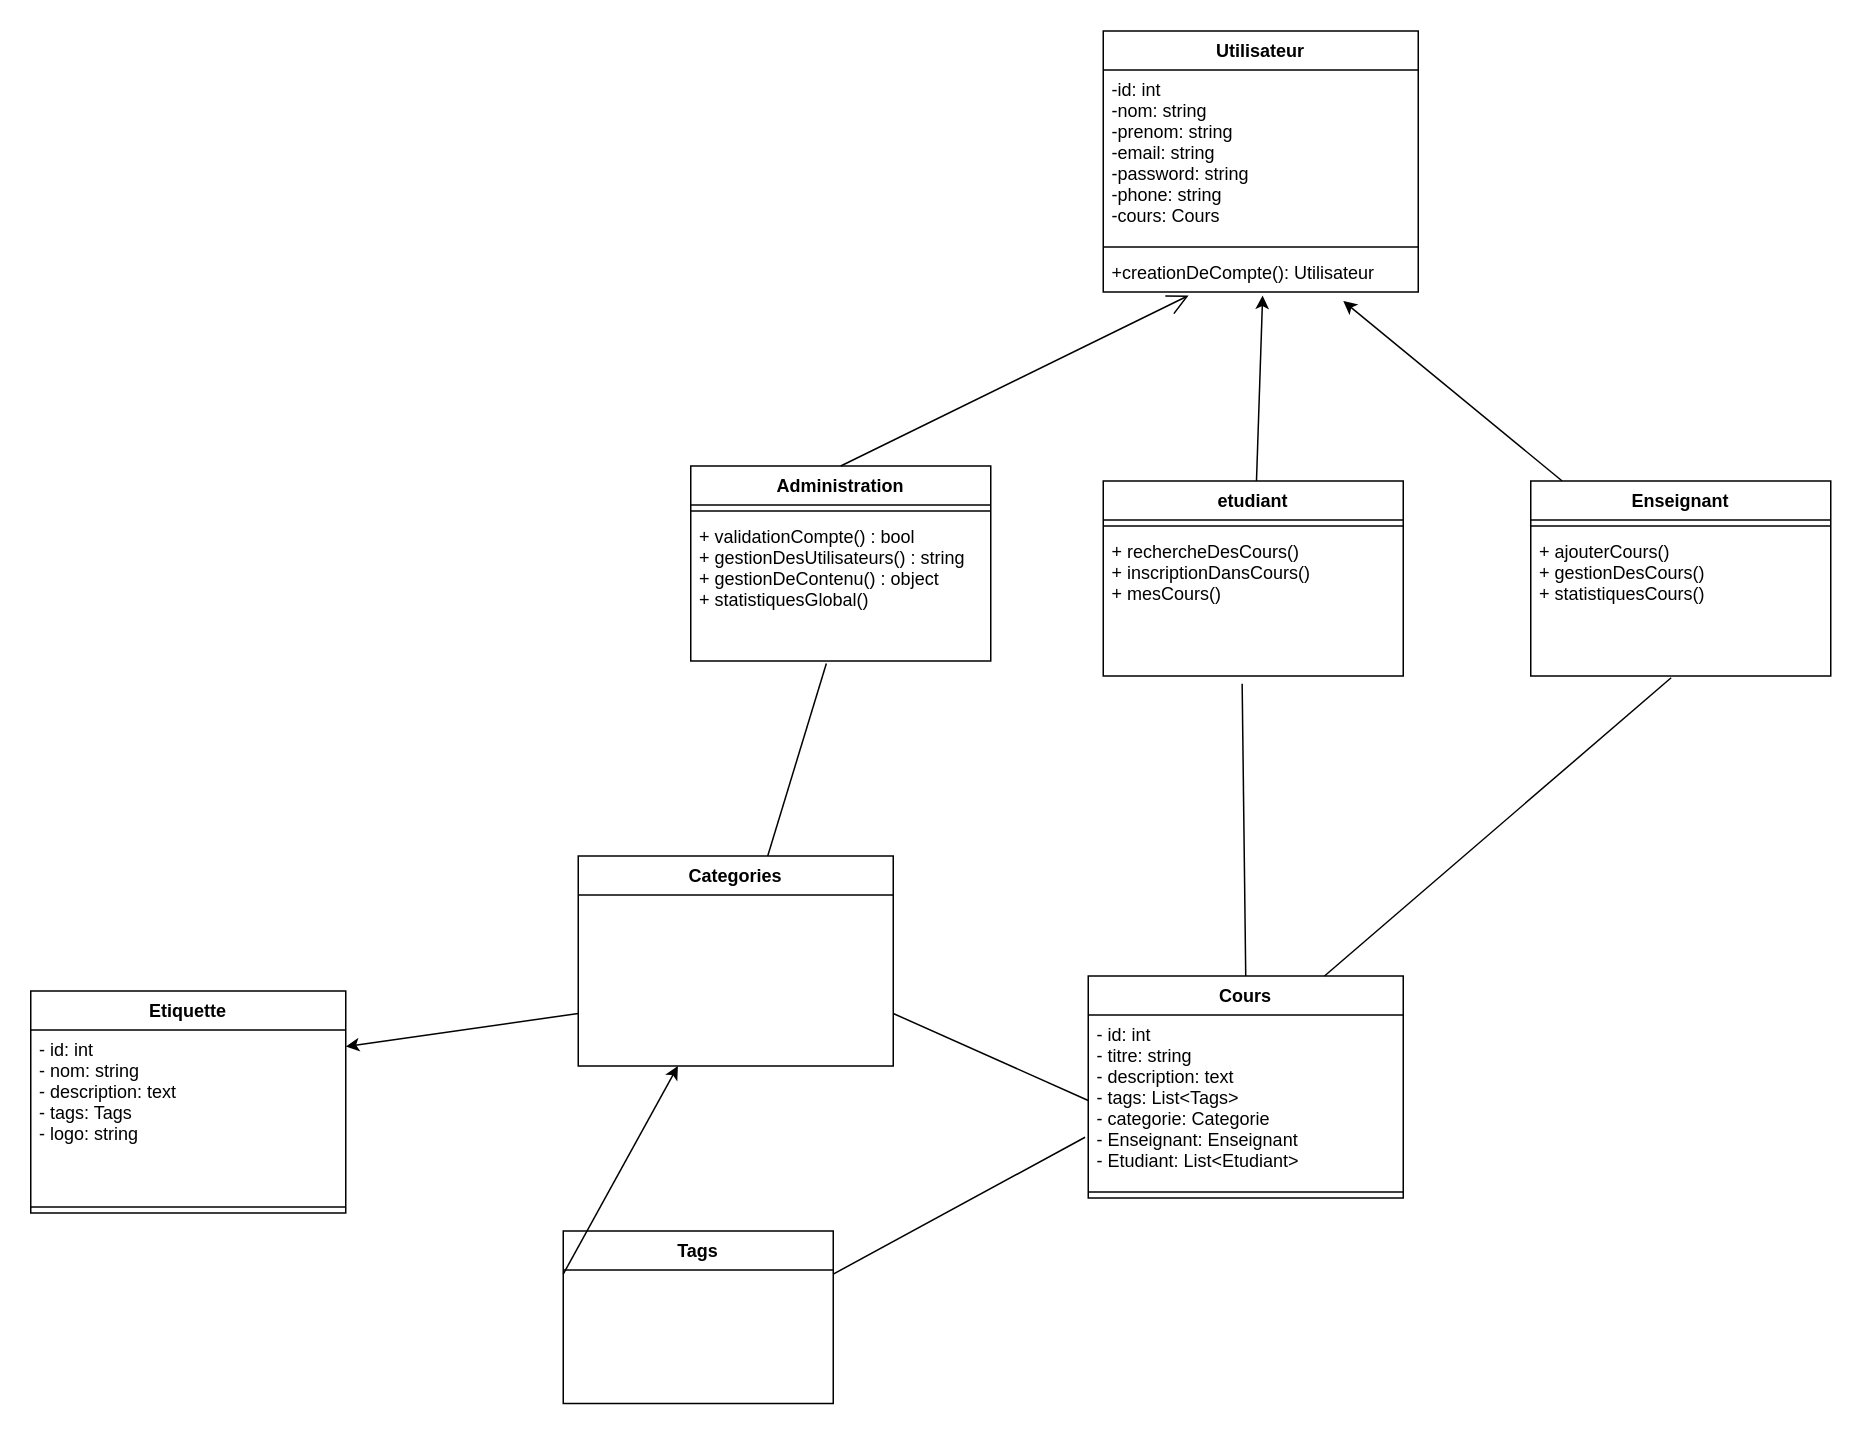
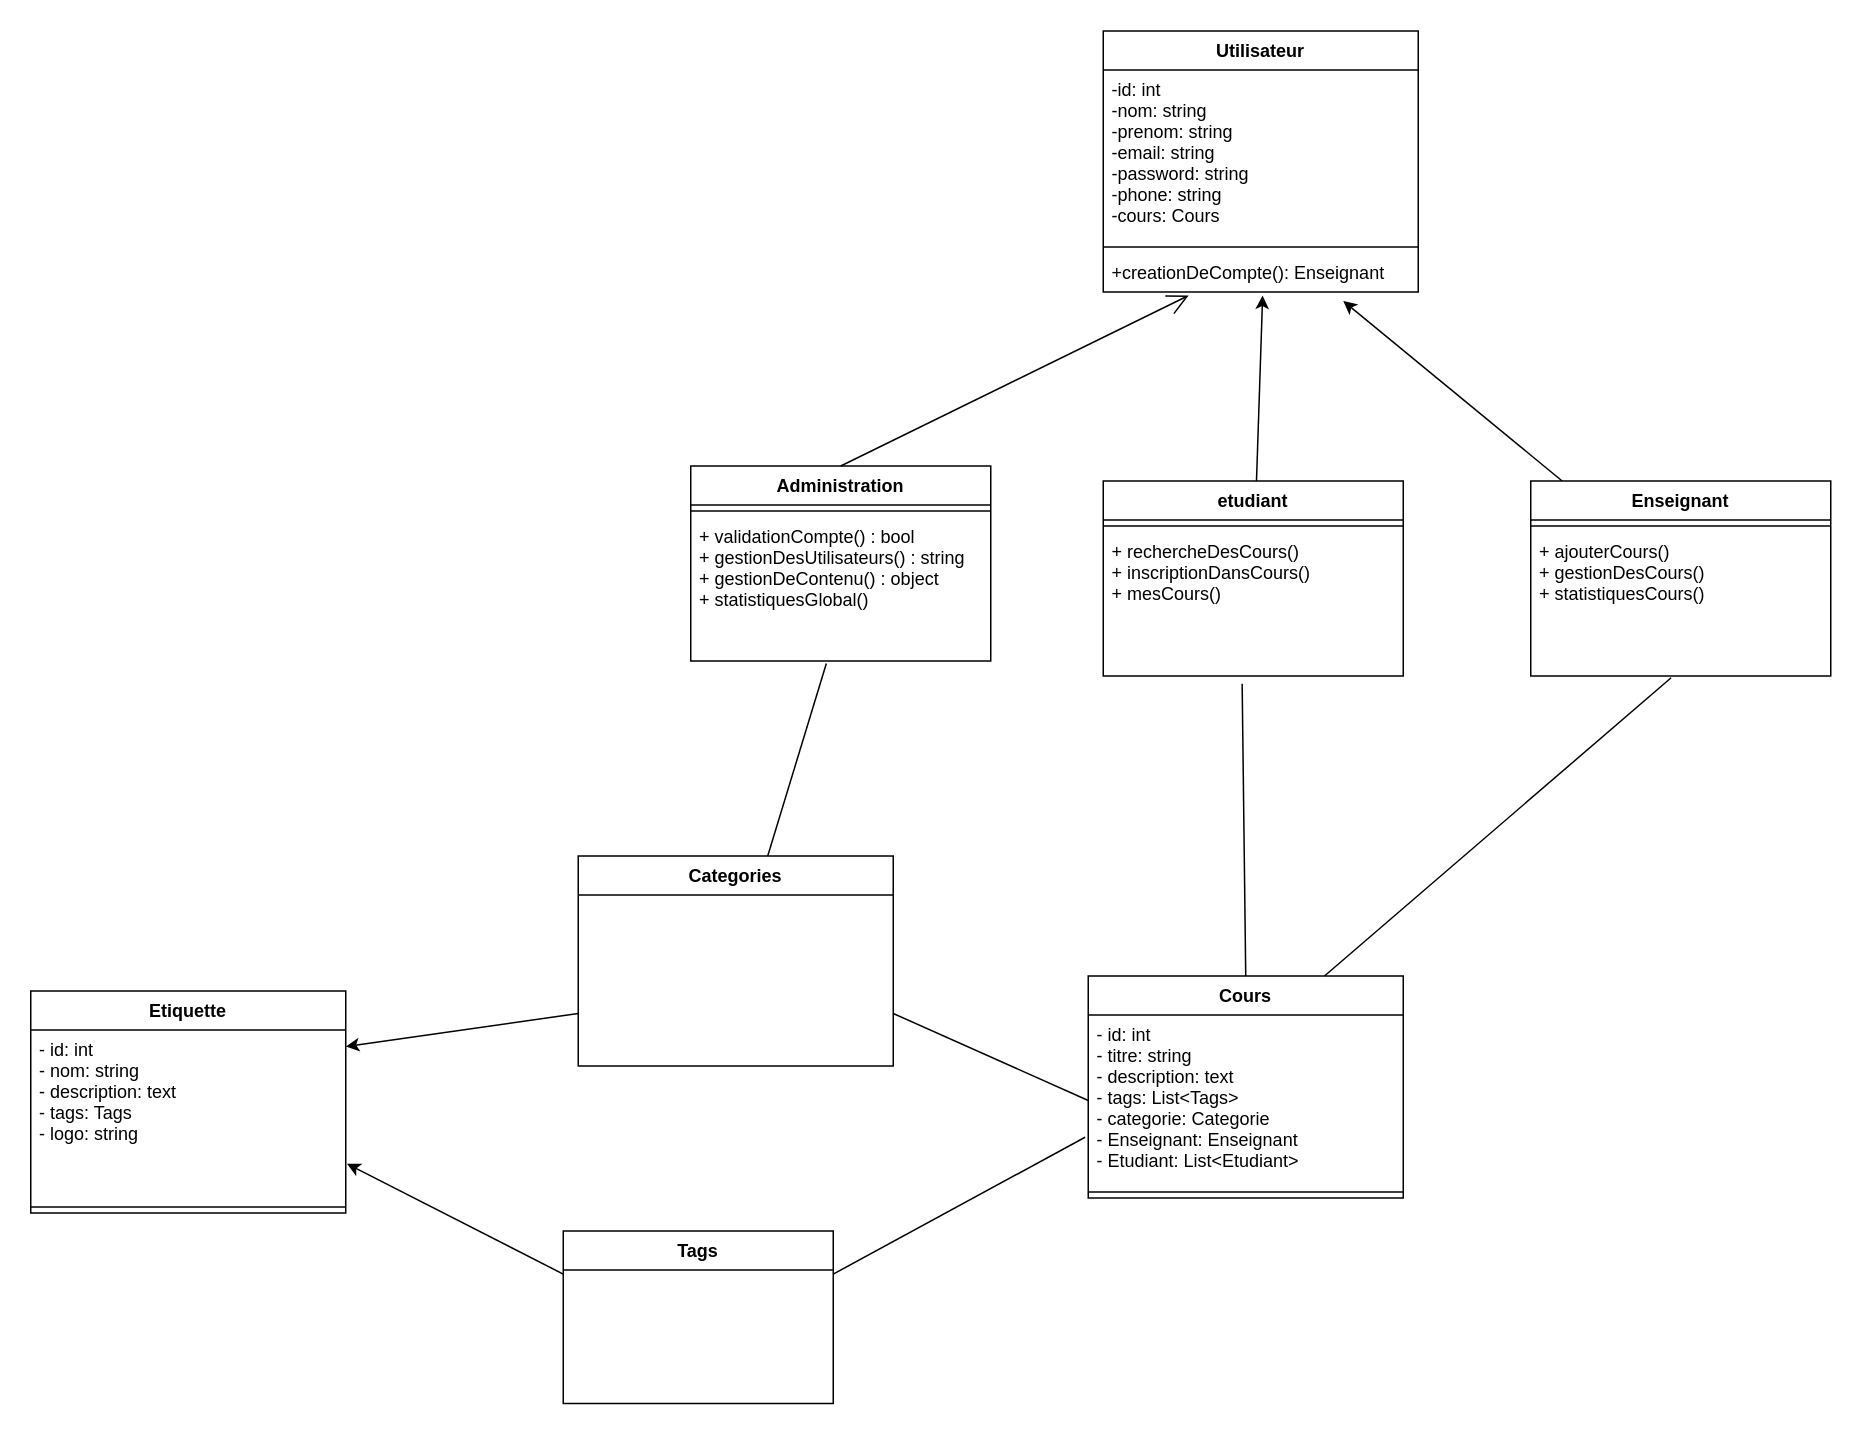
- <mxCell id="5" value="+creationDeCompte(): Utilisateur" style="text;strokeColor=none;fillColor=none;align=left;verticalAlign=top;spacingLeft=4;spacingRight=4;overflow=hidden;rotatable=0;points=[[0,0.5],[1,0.5]];portConstraint=eastwest;" vertex="1" parent="2"><mxGeometry y="148" width="210" height="26" as="geometry" /></mxCell>
+ <mxCell id="5" value="+creationDeCompte(): Enseignant" style="text;strokeColor=none;fillColor=none;align=left;verticalAlign=top;spacingLeft=4;spacingRight=4;overflow=hidden;rotatable=0;points=[[0,0.5],[1,0.5]];portConstraint=eastwest;" vertex="1" parent="2"><mxGeometry y="148" width="210" height="26" as="geometry" /></mxCell>
- <mxCell id="30" style="edgeStyle=none;html=1;exitX=0;exitY=0.25;exitDx=0;exitDy=0;" edge="1" parent="1" source="22" target="21"><mxGeometry relative="1" as="geometry"><mxPoint x="370" y="860" as="sourcePoint" /></mxGeometry></mxCell>
+ <mxCell id="30" style="edgeStyle=none;html=1;entryX=1.004;entryY=0.782;entryDx=0;entryDy=0;entryPerimeter=0;exitX=0;exitY=0.25;exitDx=0;exitDy=0;" edge="1" parent="1" source="22" target="27"><mxGeometry relative="1" as="geometry"><mxPoint x="370" y="860" as="sourcePoint" /></mxGeometry></mxCell>
